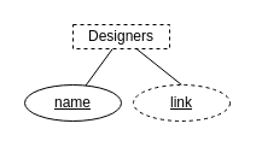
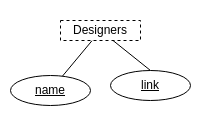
- <mxCell id="5" value="&lt;u&gt;name&lt;/u&gt;" style="ellipse;whiteSpace=wrap;html=1;rounded=0;" vertex="1" parent="1"><mxGeometry x="20" y="70" width="80" height="30" as="geometry" /></mxCell>
+ <mxCell id="5" value="&lt;u&gt;name&lt;/u&gt;" style="ellipse;whiteSpace=wrap;html=1;rounded=0;" vertex="1" parent="1"><mxGeometry x="10" y="75" width="80" height="30" as="geometry" /></mxCell>
- <mxCell id="6" value="&lt;u&gt;link&lt;/u&gt;" style="ellipse;whiteSpace=wrap;html=1;rounded=0;dashed=1;" vertex="1" parent="1"><mxGeometry x="110" y="70" width="80" height="30" as="geometry" /></mxCell>
+ <mxCell id="6" value="&lt;u&gt;link&lt;/u&gt;" style="ellipse;whiteSpace=wrap;html=1;rounded=0;" vertex="1" parent="1"><mxGeometry x="110" y="70" width="80" height="30" as="geometry" /></mxCell>
